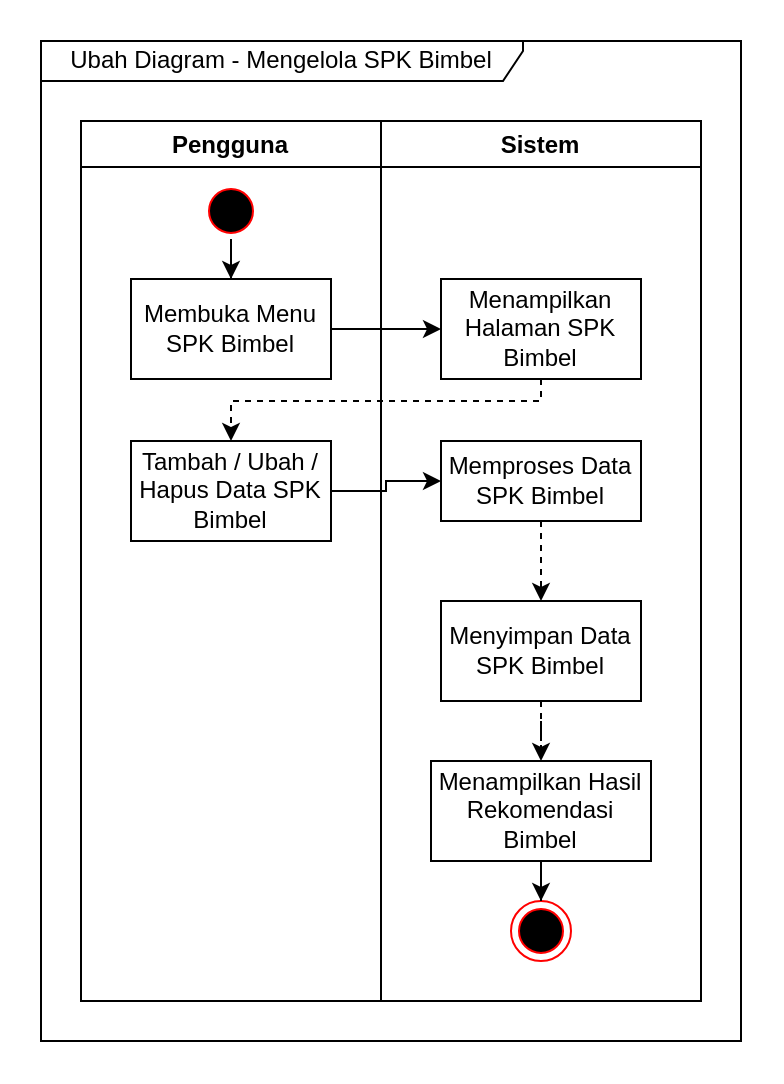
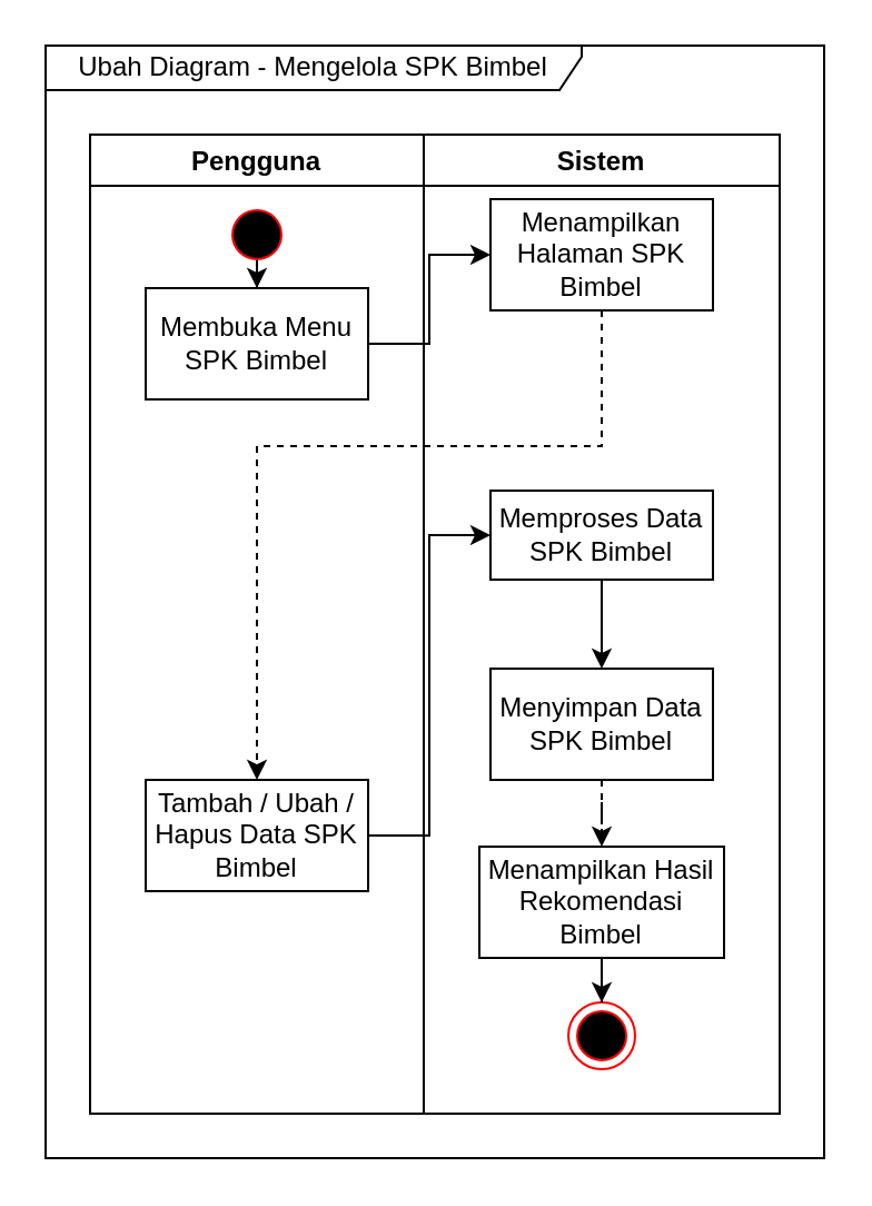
- <mxCell id="7" value="Membuka Menu SPK Bimbel" style="html=1;dashed=0;whiteSpace=wrap;" parent="1" vertex="1"><mxGeometry x="65" y="139" width="100" height="50" as="geometry" /></mxCell>
+ <mxCell id="7" value="Membuka Menu SPK Bimbel" style="html=1;dashed=0;whiteSpace=wrap;" parent="1" vertex="1"><mxGeometry x="65" y="129" width="100" height="50" as="geometry" /></mxCell>
- <mxCell id="9" value="Menampilkan Halaman SPK Bimbel" style="html=1;dashed=0;whiteSpace=wrap;" parent="8" vertex="1"><mxGeometry x="30" y="79" width="100" height="50" as="geometry" /></mxCell>
+ <mxCell id="9" value="Menampilkan Halaman SPK Bimbel" style="html=1;dashed=0;whiteSpace=wrap;" parent="8" vertex="1"><mxGeometry x="30" y="29" width="100" height="50" as="geometry" /></mxCell>
- <mxCell id="18" value="Tambah / Ubah / Hapus Data SPK Bimbel" style="html=1;dashed=0;whiteSpace=wrap;" parent="1" vertex="1"><mxGeometry x="65" y="220" width="100" height="50" as="geometry" /></mxCell>
+ <mxCell id="18" value="Tambah / Ubah / Hapus Data SPK Bimbel" style="html=1;dashed=0;whiteSpace=wrap;" parent="1" vertex="1"><mxGeometry x="65" y="350" width="100" height="50" as="geometry" /></mxCell>
- <mxCell id="10" style="edgeStyle=orthogonalEdgeStyle;rounded=0;orthogonalLoop=1;jettySize=auto;html=1;entryX=0.5;entryY=0;entryDx=0;entryDy=0;dashed=1;" parent="8" source="11" target="13" edge="1"><mxGeometry relative="1" as="geometry" /></mxCell>
+ <mxCell id="10" style="edgeStyle=orthogonalEdgeStyle;rounded=0;orthogonalLoop=1;jettySize=auto;html=1;entryX=0.5;entryY=0;entryDx=0;entryDy=0;" parent="8" source="11" target="13" edge="1"><mxGeometry relative="1" as="geometry" /></mxCell>
